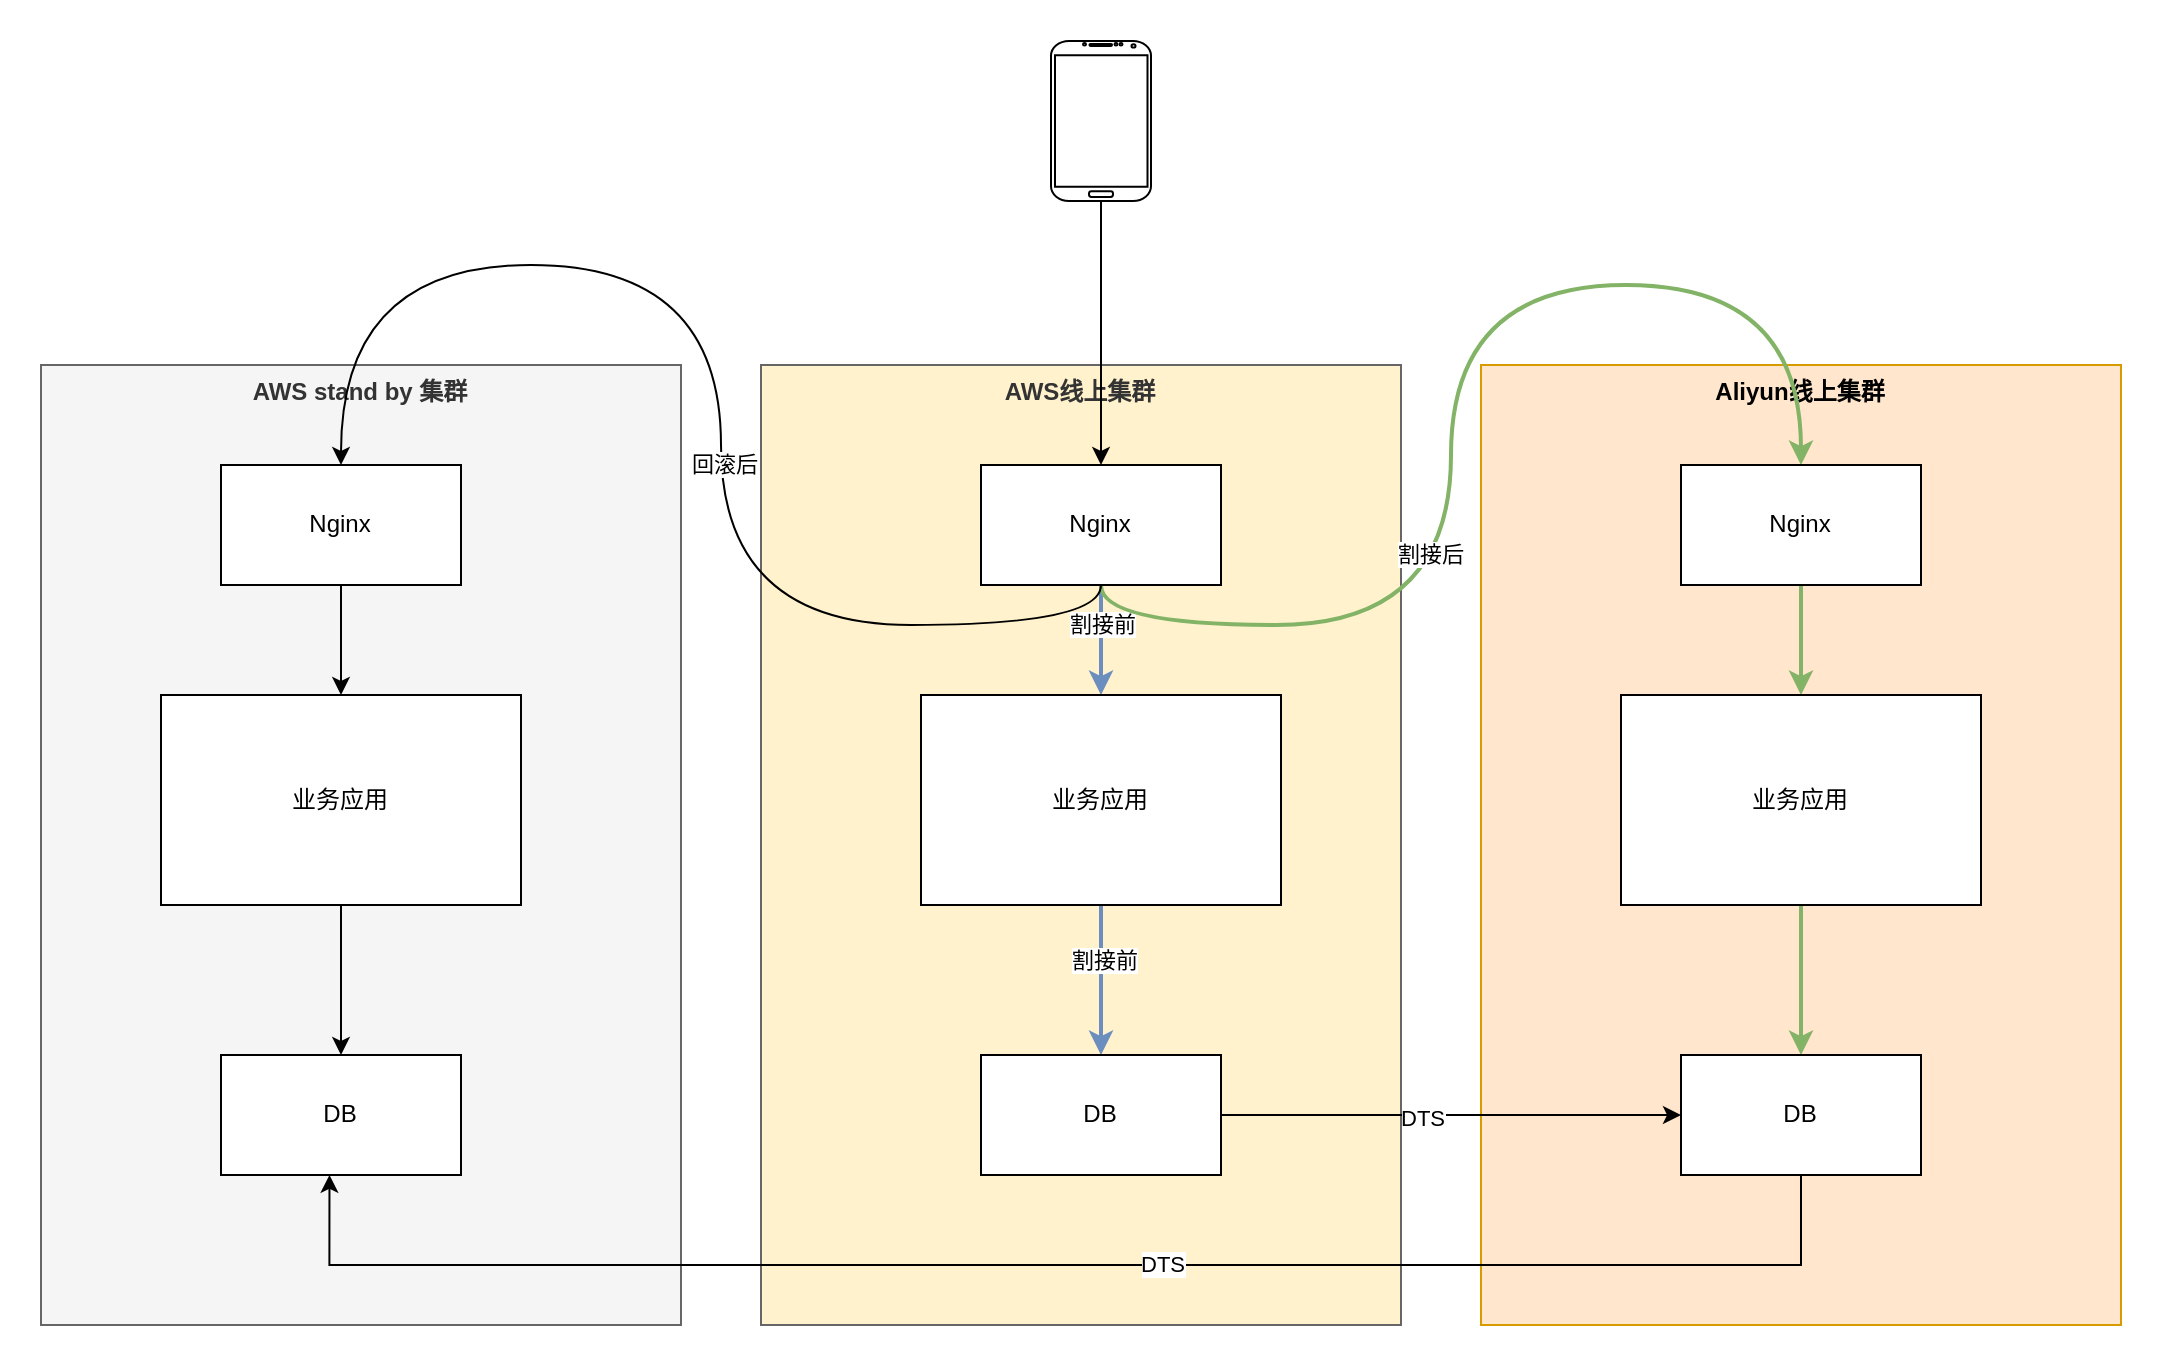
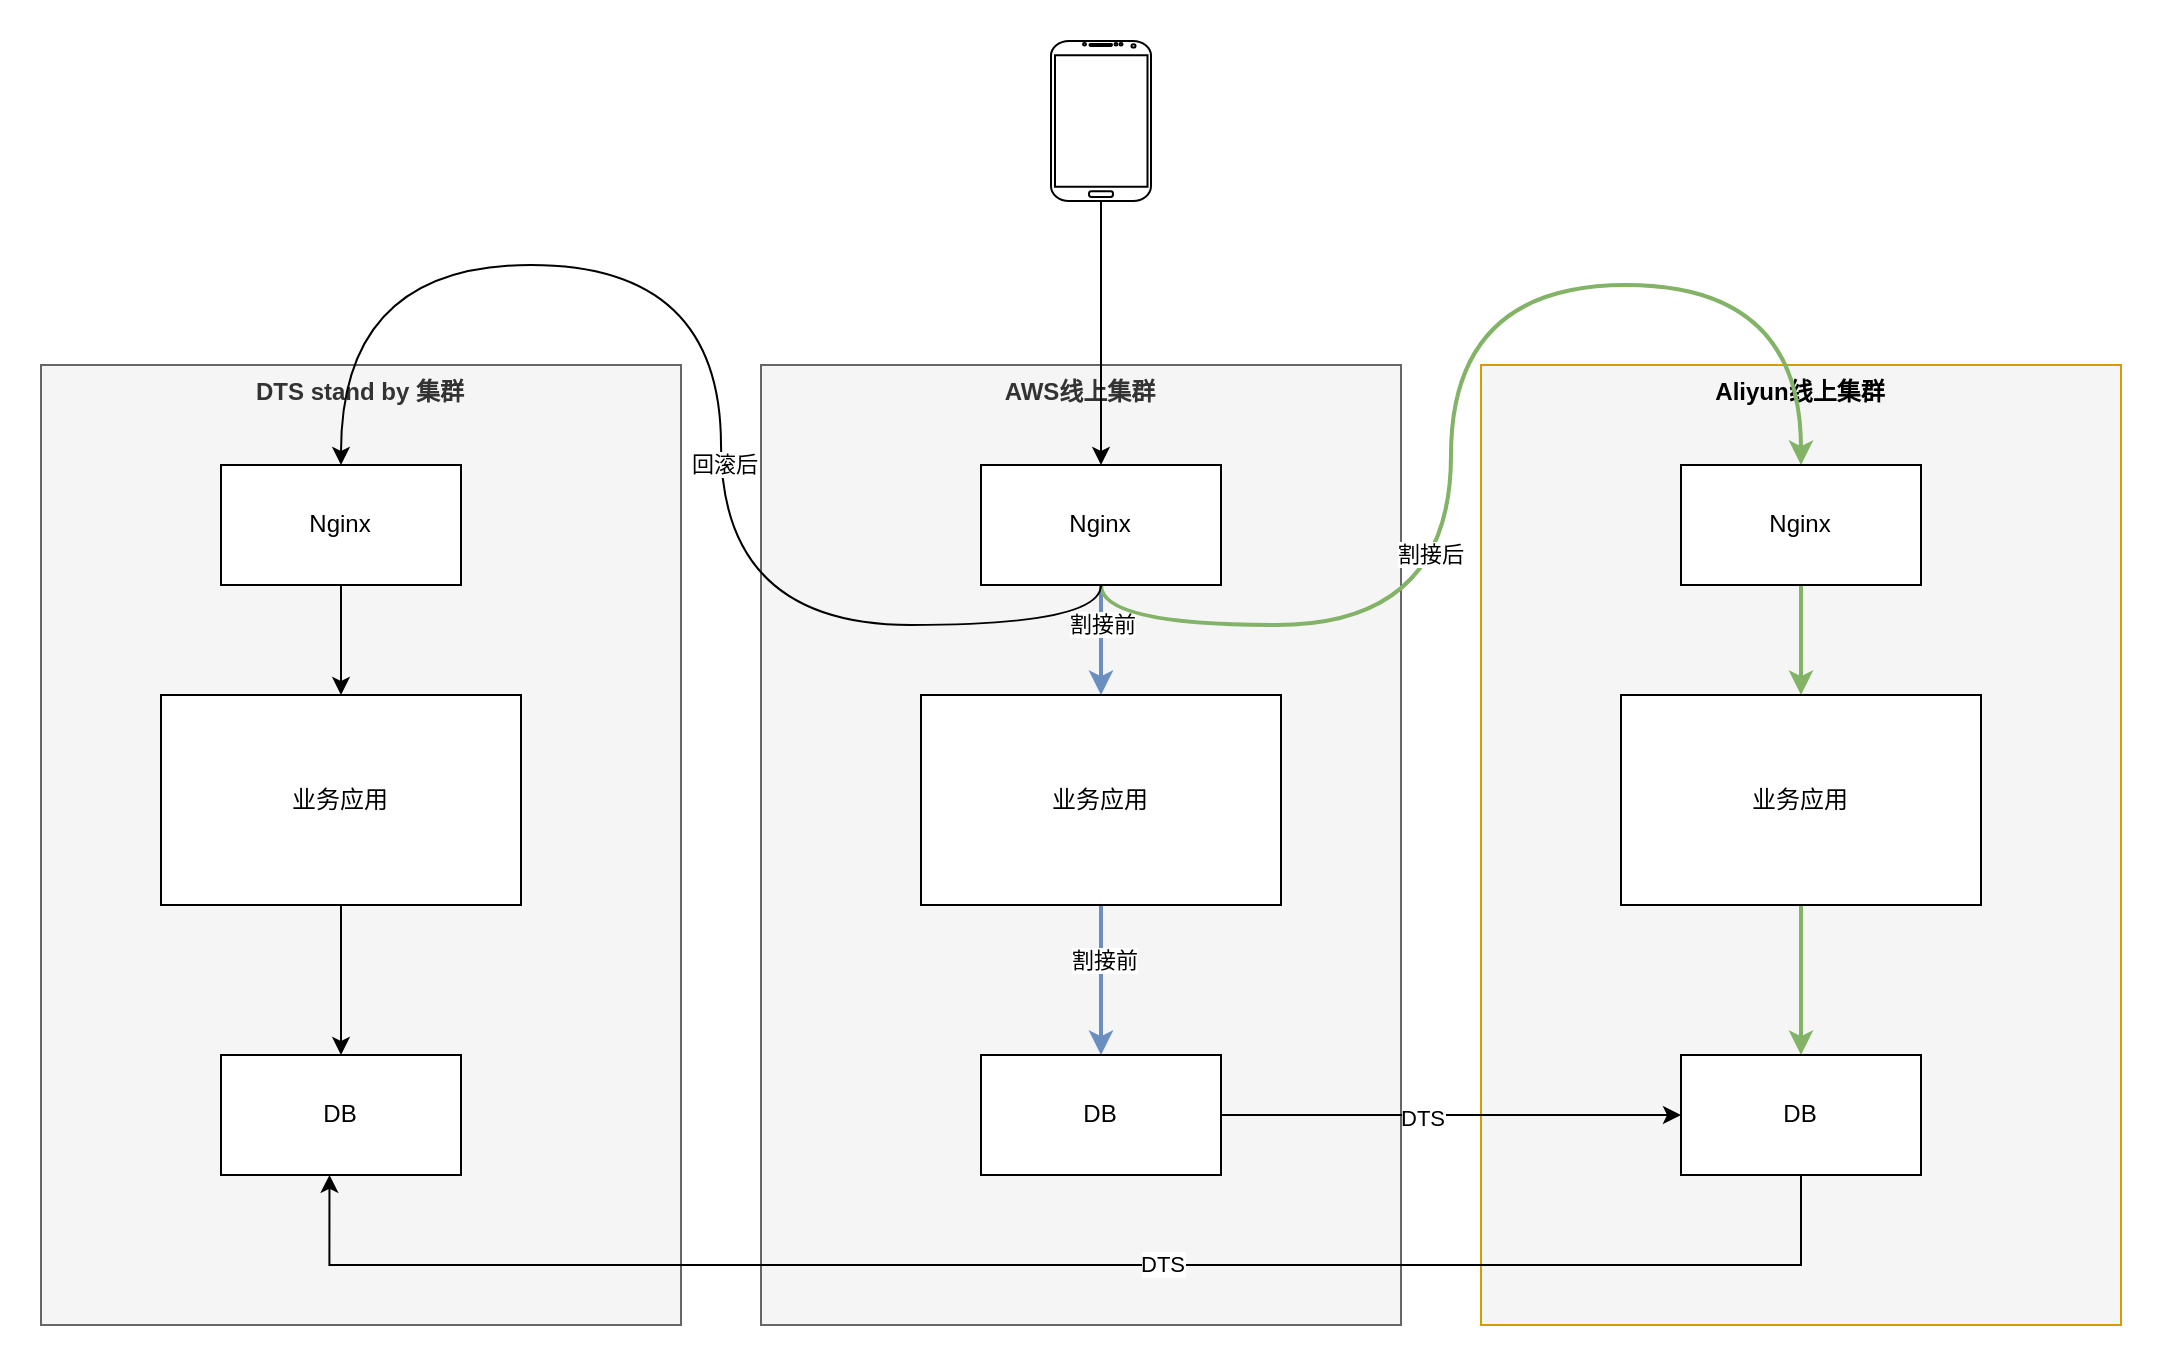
- <mxCell id="2" value="AWS stand by 集群" style="rounded=0;whiteSpace=wrap;html=1;fillColor=#f5f5f5;fontColor=#333333;strokeColor=#666666;verticalAlign=top;fontStyle=1" vertex="1" parent="1"><mxGeometry x="20" y="182" width="320" height="480" as="geometry" /></mxCell>
+ <mxCell id="2" value="DTS stand by 集群" style="rounded=0;whiteSpace=wrap;html=1;fillColor=#f5f5f5;fontColor=#333333;strokeColor=#666666;verticalAlign=top;fontStyle=1" vertex="1" parent="1"><mxGeometry x="20" y="182" width="320" height="480" as="geometry" /></mxCell>
- <mxCell id="3" value="AWS线上集群" style="rounded=0;whiteSpace=wrap;html=1;verticalAlign=top;fontStyle=1;fillColor=#fff2cc;fontColor=#333333;strokeColor=#666666;" vertex="1" parent="1"><mxGeometry x="380" y="182" width="320" height="480" as="geometry" /></mxCell>
+ <mxCell id="3" value="AWS线上集群" style="rounded=0;whiteSpace=wrap;html=1;verticalAlign=top;fontStyle=1;fillColor=#f5f5f5;fontColor=#333333;strokeColor=#666666;" vertex="1" parent="1"><mxGeometry x="380" y="182" width="320" height="480" as="geometry" /></mxCell>
- <mxCell id="4" value="Aliyun线上集群" style="rounded=0;whiteSpace=wrap;html=1;verticalAlign=top;fontStyle=1;fillColor=#ffe6cc;strokeColor=#d79b00;" vertex="1" parent="1"><mxGeometry x="740" y="182" width="320" height="480" as="geometry" /></mxCell>
+ <mxCell id="4" value="Aliyun线上集群" style="rounded=0;whiteSpace=wrap;html=1;verticalAlign=top;fontStyle=1;fillColor=#f5f5f5;strokeColor=#d79b00;" vertex="1" parent="1"><mxGeometry x="740" y="182" width="320" height="480" as="geometry" /></mxCell>
